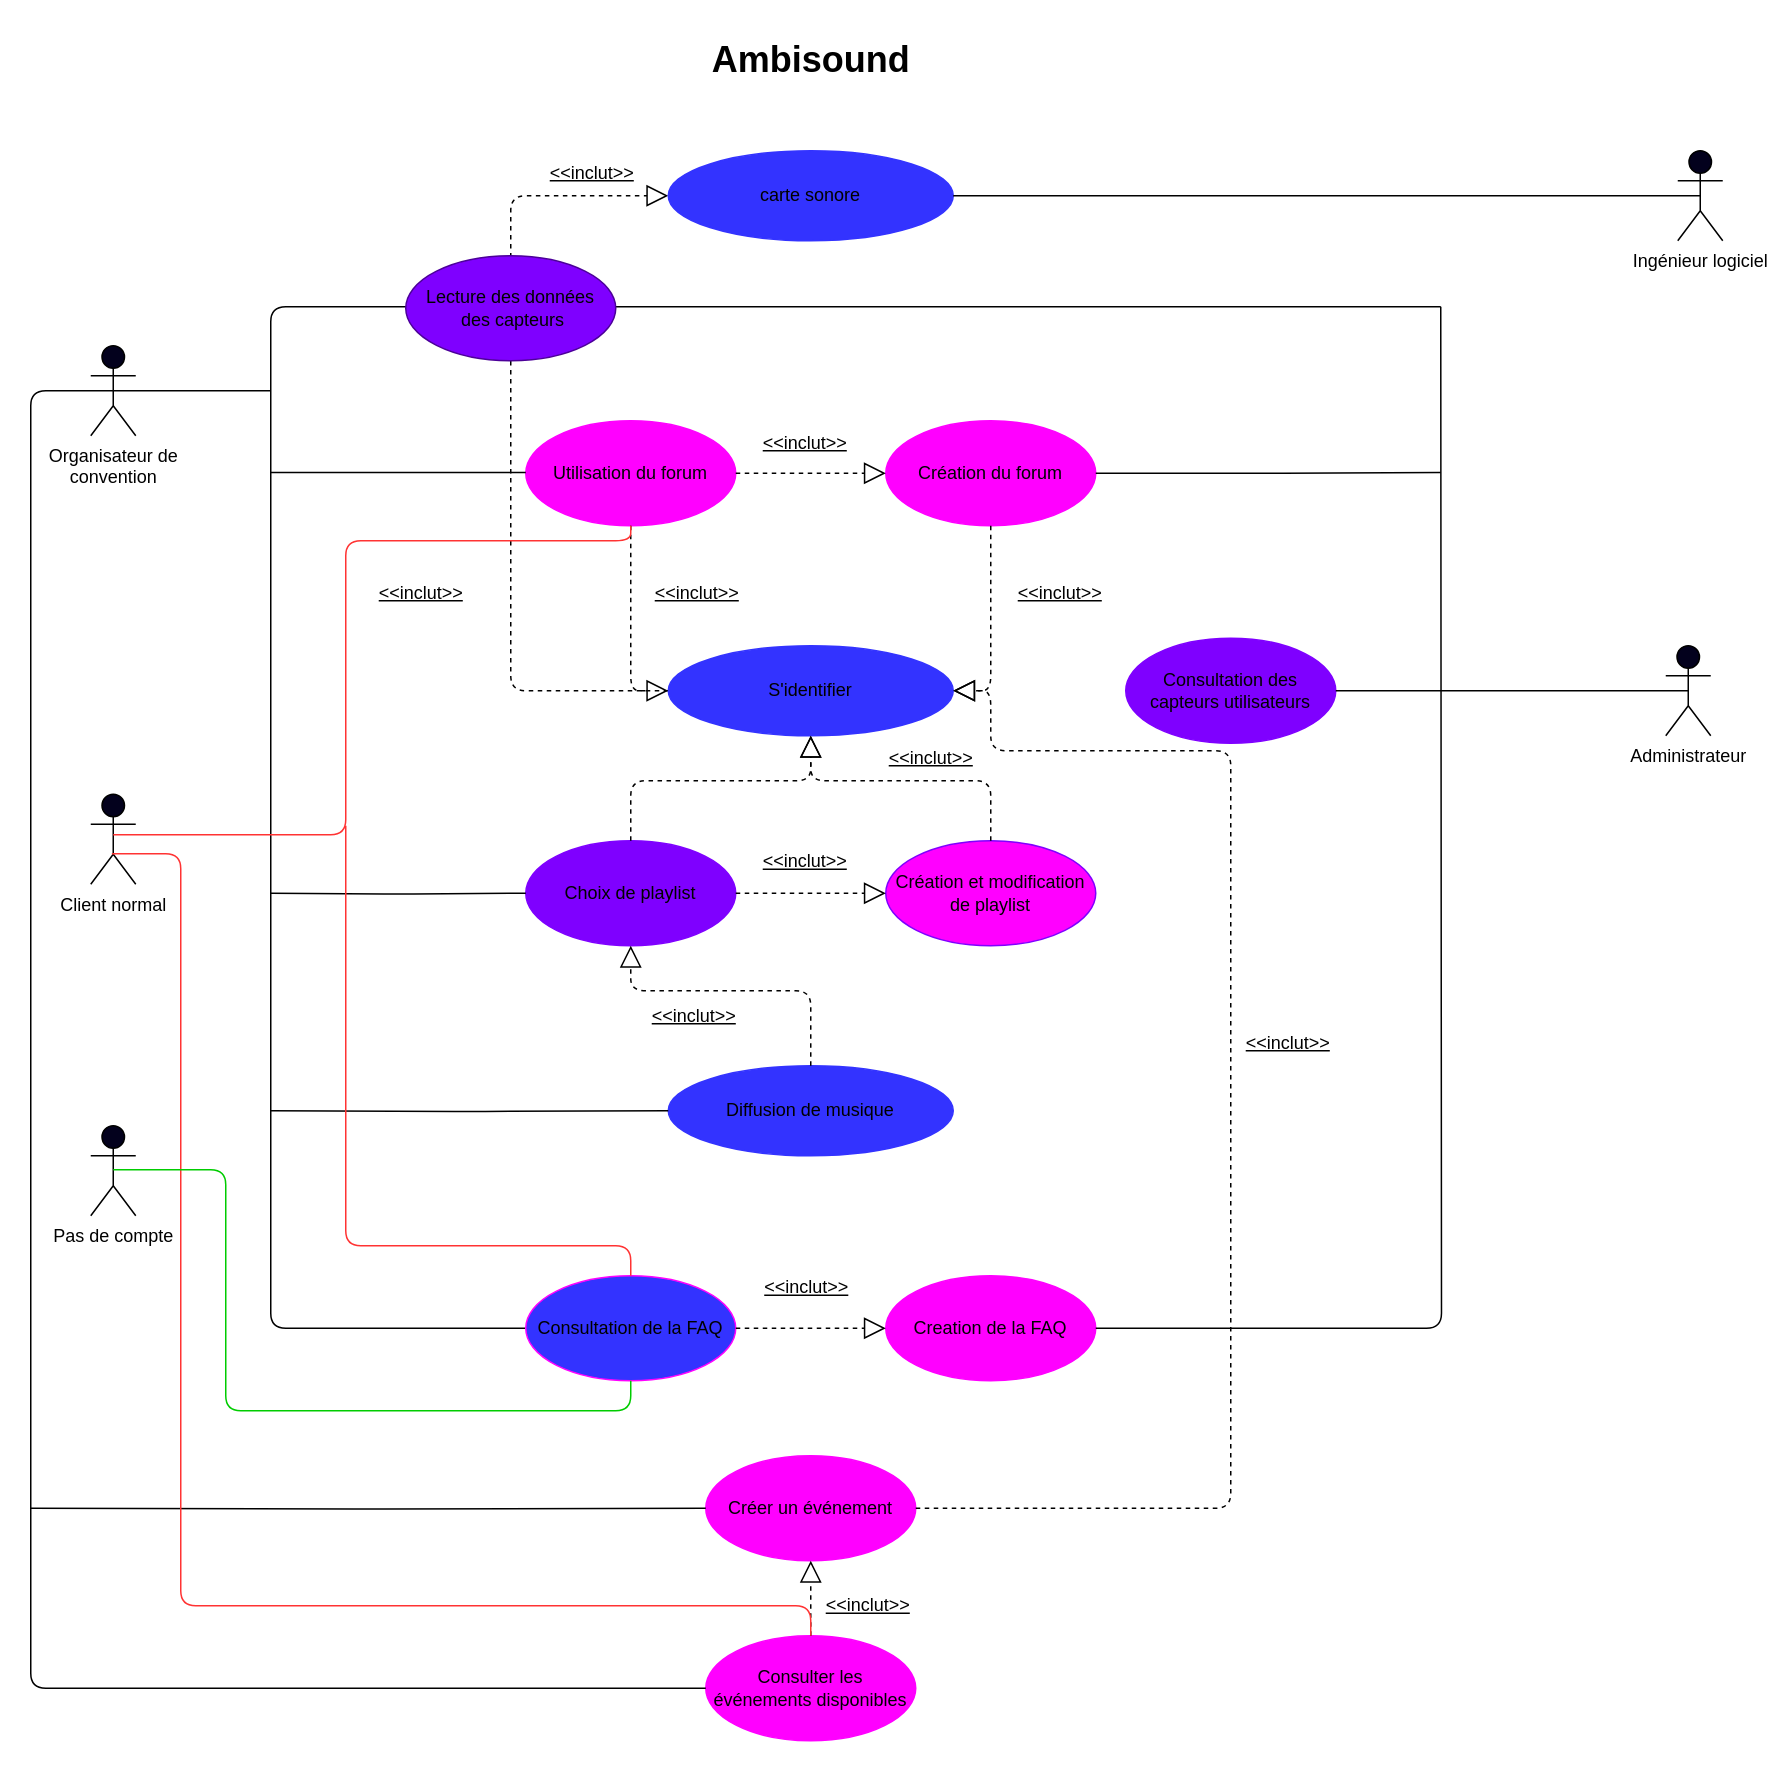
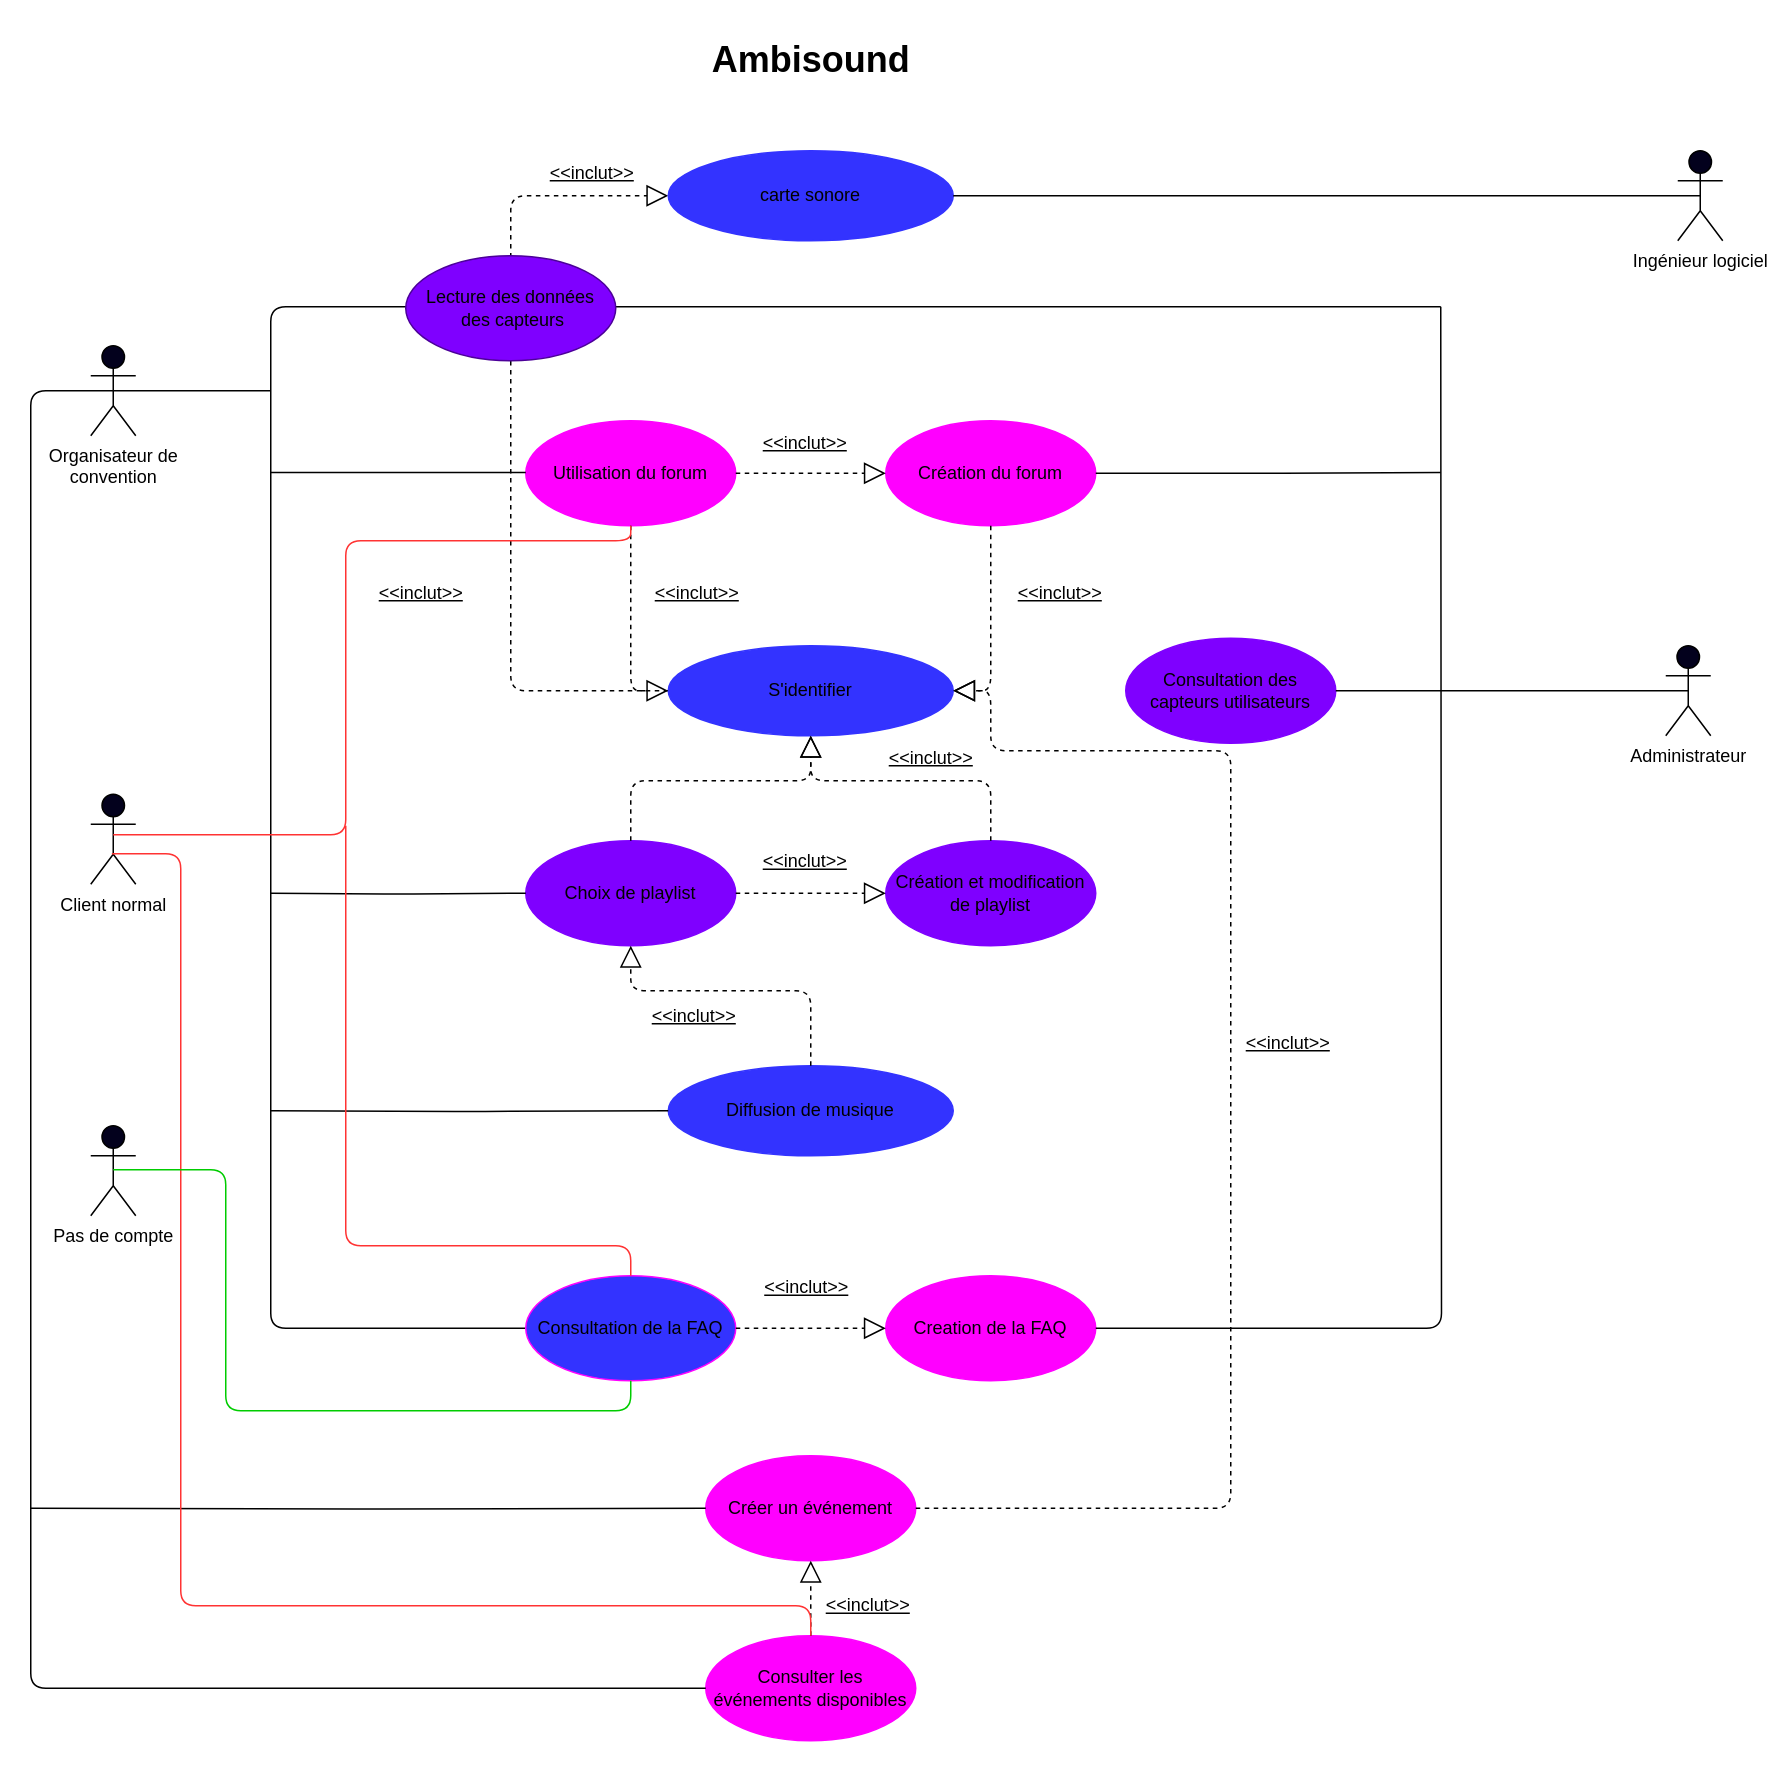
- <mxCell id="11" value="Création et modification de playlist" style="ellipse;whiteSpace=wrap;html=1;fillColor=#ff00ff;strokeColor=#7F00FF;" vertex="1" parent="1"><mxGeometry x="590" y="560" width="140" height="70" as="geometry" /></mxCell>
+ <mxCell id="11" value="Création et modification de playlist" style="ellipse;whiteSpace=wrap;html=1;fillColor=#7F00FF;strokeColor=#7F00FF;" vertex="1" parent="1"><mxGeometry x="590" y="560" width="140" height="70" as="geometry" /></mxCell>
